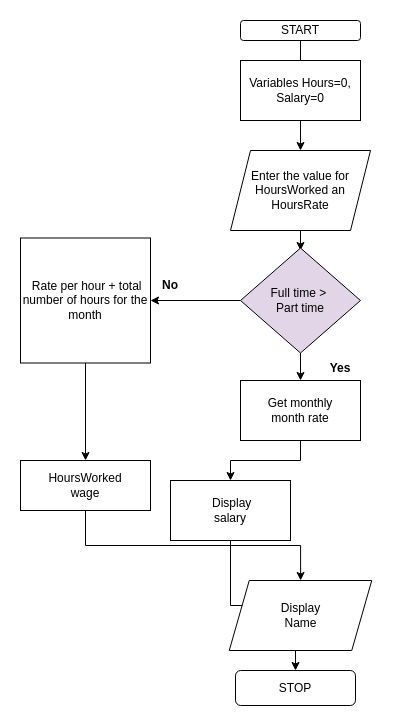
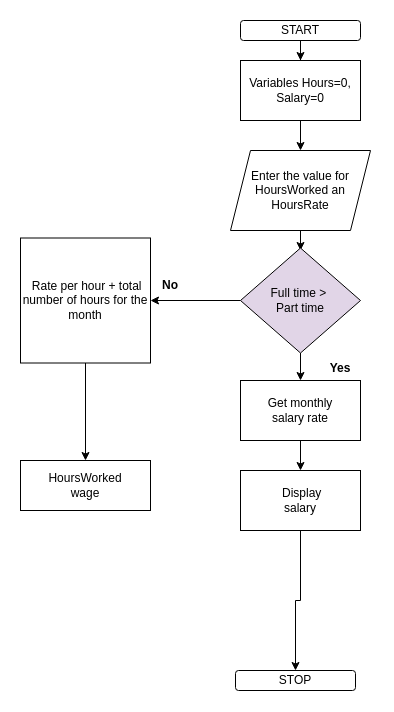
- <mxCell id="2" style="edgeStyle=orthogonalEdgeStyle;rounded=0;orthogonalLoop=1;jettySize=auto;html=1;exitX=0.5;exitY=1;exitDx=0;exitDy=0;endArrow=none;" edge="1" parent="1" source="3" target="5"><mxGeometry relative="1" as="geometry" /></mxCell>
+ <mxCell id="2" style="edgeStyle=orthogonalEdgeStyle;rounded=0;orthogonalLoop=1;jettySize=auto;html=1;exitX=0.5;exitY=1;exitDx=0;exitDy=0;" edge="1" parent="1" source="3" target="5"><mxGeometry relative="1" as="geometry" /></mxCell>
- <mxCell id="11" value="Get monthly &lt;br&gt;month rate" style="rounded=0;whiteSpace=wrap;html=1;" vertex="1" parent="1"><mxGeometry x="240" y="380" width="120" height="60" as="geometry" /></mxCell>
+ <mxCell id="11" value="Get monthly &lt;br&gt;salary rate" style="rounded=0;whiteSpace=wrap;html=1;" vertex="1" parent="1"><mxGeometry x="240" y="380" width="120" height="60" as="geometry" /></mxCell>
- <mxCell id="21" value="&amp;nbsp;Display&lt;br&gt;salary" style="rounded=0;whiteSpace=wrap;html=1;strokeWidth=1;" vertex="1" parent="1"><mxGeometry x="170" y="480" width="120" height="60" as="geometry" /></mxCell>
+ <mxCell id="21" value="&amp;nbsp;Display&lt;br&gt;salary" style="rounded=0;whiteSpace=wrap;html=1;strokeWidth=1;" vertex="1" parent="1"><mxGeometry x="240" y="470" width="120" height="60" as="geometry" /></mxCell>
- <mxCell id="19" style="edgeStyle=orthogonalEdgeStyle;rounded=0;orthogonalLoop=1;jettySize=auto;html=1;exitX=0.5;exitY=1;exitDx=0;exitDy=0;" edge="1" parent="1" source="20" target="22"><mxGeometry relative="1" as="geometry" /></mxCell>
- <mxCell id="22" value="Display&lt;br&gt;Name" style="shape=parallelogram;perimeter=parallelogramPerimeter;whiteSpace=wrap;html=1;fixedSize=1;strokeWidth=1;" vertex="1" parent="1"><mxGeometry x="228.75" y="580" width="142.5" height="70" as="geometry" /></mxCell>
- <mxCell id="12" value="STOP" style="rounded=1;whiteSpace=wrap;html=1;" vertex="1" parent="1"><mxGeometry x="235" y="670" width="120" height="35" as="geometry" /></mxCell>
+ <mxCell id="12" value="STOP" style="rounded=1;whiteSpace=wrap;html=1;" vertex="1" parent="1"><mxGeometry x="235" y="670" width="120" height="20" as="geometry" /></mxCell>
